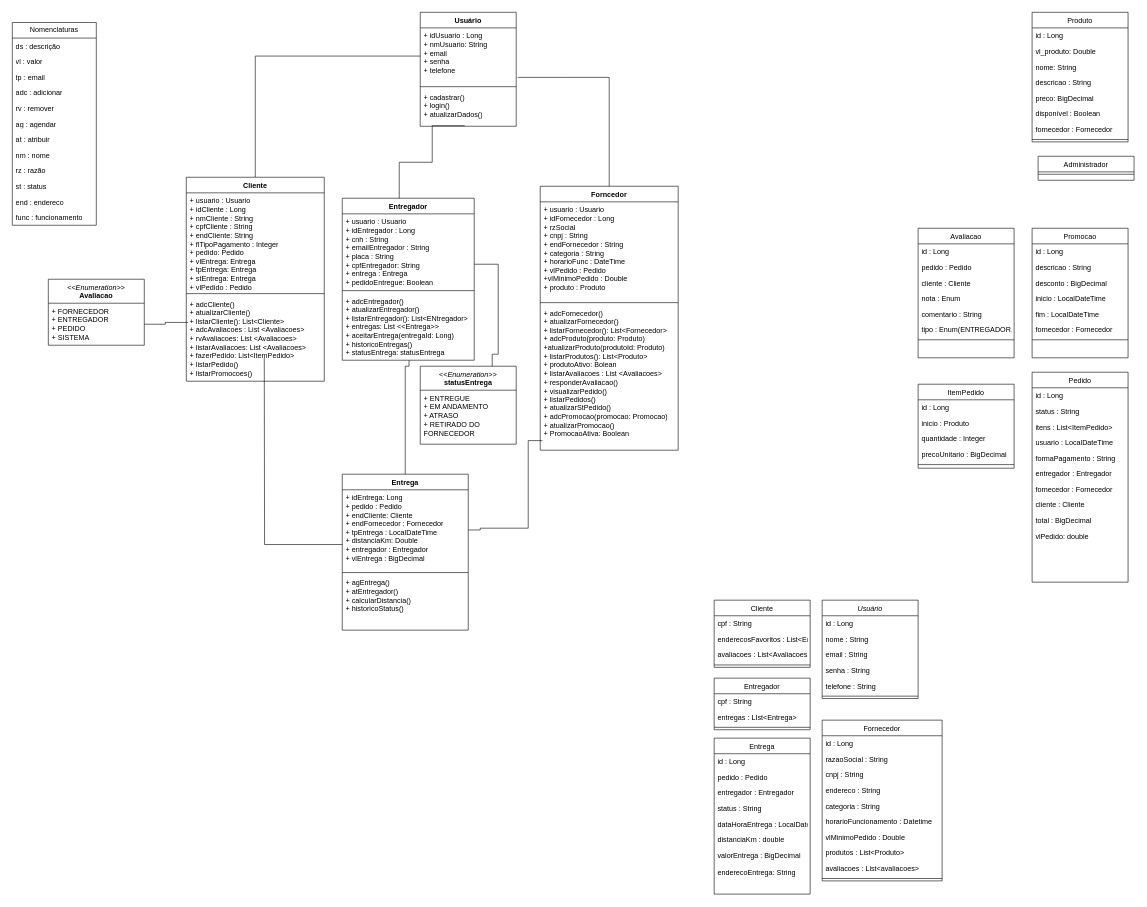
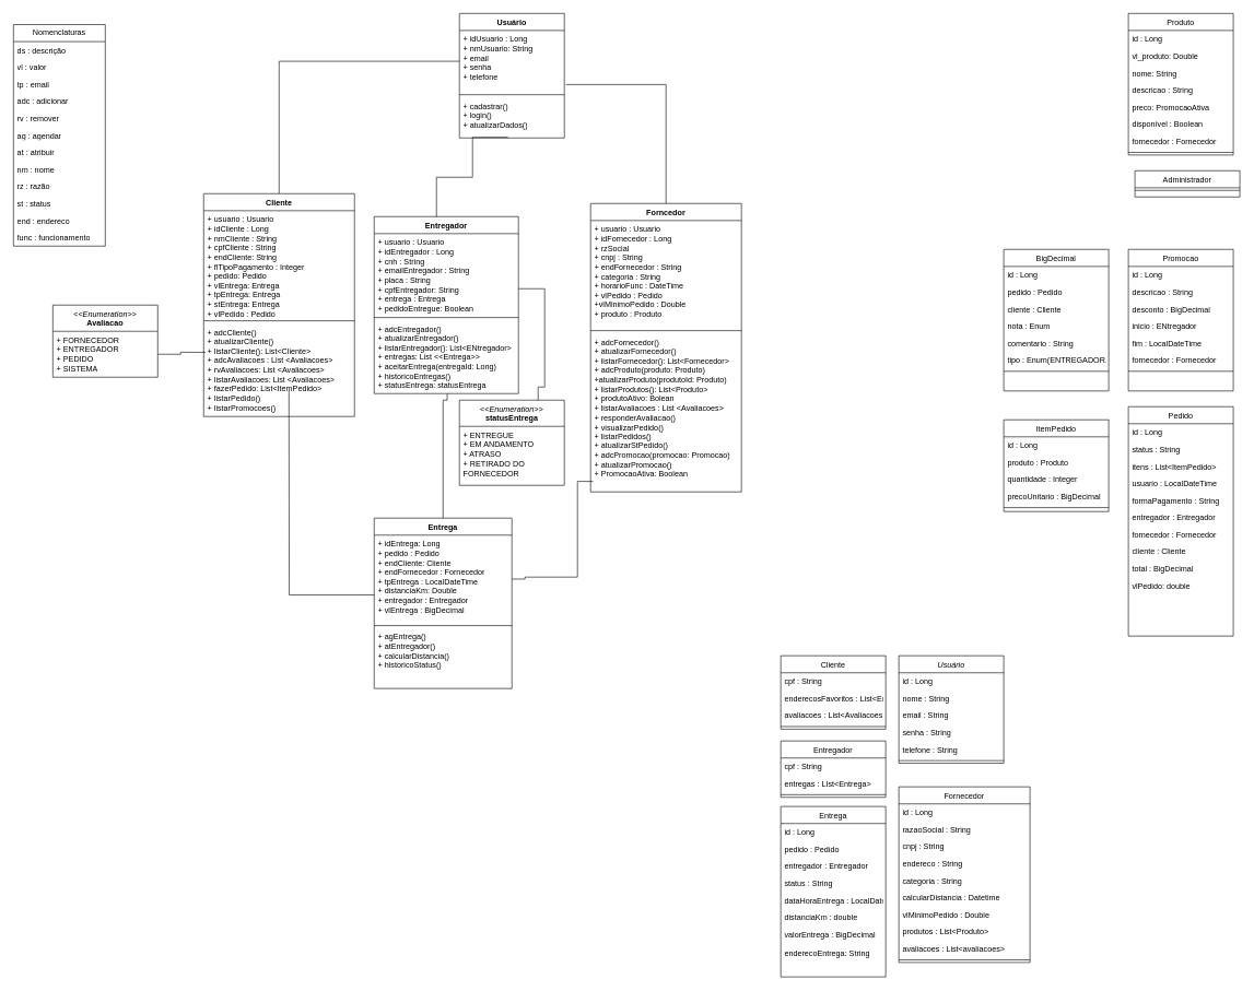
- <mxCell id="36" value="preco: BigDecimal" style="text;align=left;verticalAlign=top;spacingLeft=4;spacingRight=4;overflow=hidden;rotatable=0;points=[[0,0.5],[1,0.5]];portConstraint=eastwest;" parent="31" vertex="1"><mxGeometry y="130" width="160" height="26" as="geometry" /></mxCell>
+ <mxCell id="36" value="preco: PromocaoAtiva" style="text;align=left;verticalAlign=top;spacingLeft=4;spacingRight=4;overflow=hidden;rotatable=0;points=[[0,0.5],[1,0.5]];portConstraint=eastwest;" parent="31" vertex="1"><mxGeometry y="130" width="160" height="26" as="geometry" /></mxCell>
- <mxCell id="65" value="Avaliacao" style="swimlane;fontStyle=0;align=center;verticalAlign=top;childLayout=stackLayout;horizontal=1;startSize=26;horizontalStack=0;resizeParent=1;resizeLast=0;collapsible=1;marginBottom=0;rounded=0;shadow=0;strokeWidth=1;" parent="1" vertex="1"><mxGeometry x="1530" y="380" width="160" height="216" as="geometry"><mxRectangle x="340" y="380" width="170" height="26" as="alternateBounds" /></mxGeometry></mxCell>
+ <mxCell id="65" value="BigDecimal" style="swimlane;fontStyle=0;align=center;verticalAlign=top;childLayout=stackLayout;horizontal=1;startSize=26;horizontalStack=0;resizeParent=1;resizeLast=0;collapsible=1;marginBottom=0;rounded=0;shadow=0;strokeWidth=1;" parent="1" vertex="1"><mxGeometry x="1530" y="380" width="160" height="216" as="geometry"><mxRectangle x="340" y="380" width="170" height="26" as="alternateBounds" /></mxGeometry></mxCell>
- <mxCell id="77" value="inicio : LocalDateTime" style="text;align=left;verticalAlign=top;spacingLeft=4;spacingRight=4;overflow=hidden;rotatable=0;points=[[0,0.5],[1,0.5]];portConstraint=eastwest;" parent="73" vertex="1"><mxGeometry y="104" width="160" height="26" as="geometry" /></mxCell>
+ <mxCell id="77" value="inicio : ENtregador" style="text;align=left;verticalAlign=top;spacingLeft=4;spacingRight=4;overflow=hidden;rotatable=0;points=[[0,0.5],[1,0.5]];portConstraint=eastwest;" parent="73" vertex="1"><mxGeometry y="104" width="160" height="26" as="geometry" /></mxCell>
- <mxCell id="53" value="inicio : Produto" style="text;align=left;verticalAlign=top;spacingLeft=4;spacingRight=4;overflow=hidden;rotatable=0;points=[[0,0.5],[1,0.5]];portConstraint=eastwest;" parent="51" vertex="1"><mxGeometry y="52" width="160" height="26" as="geometry" /></mxCell>
+ <mxCell id="53" value="produto : Produto" style="text;align=left;verticalAlign=top;spacingLeft=4;spacingRight=4;overflow=hidden;rotatable=0;points=[[0,0.5],[1,0.5]];portConstraint=eastwest;" parent="51" vertex="1"><mxGeometry y="52" width="160" height="26" as="geometry" /></mxCell>
- <mxCell id="24" value="horarioFuncionamento : Datetime" style="text;align=left;verticalAlign=top;spacingLeft=4;spacingRight=4;overflow=hidden;rotatable=0;points=[[0,0.5],[1,0.5]];portConstraint=eastwest;" parent="18" vertex="1"><mxGeometry y="156" width="200" height="26" as="geometry" /></mxCell>
+ <mxCell id="24" value="calcularDistancia : Datetime" style="text;align=left;verticalAlign=top;spacingLeft=4;spacingRight=4;overflow=hidden;rotatable=0;points=[[0,0.5],[1,0.5]];portConstraint=eastwest;" parent="18" vertex="1"><mxGeometry y="156" width="200" height="26" as="geometry" /></mxCell>
